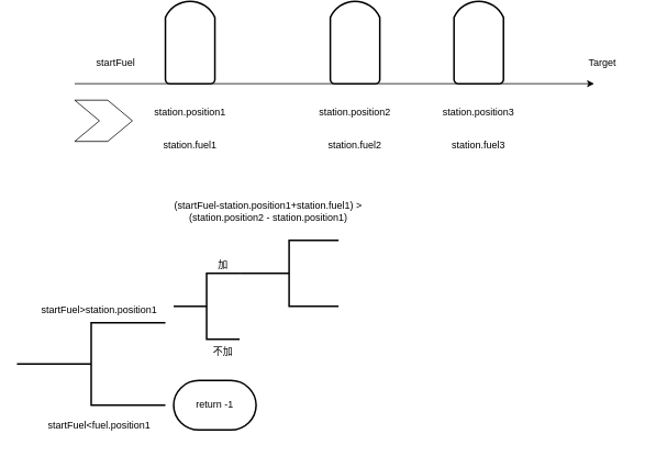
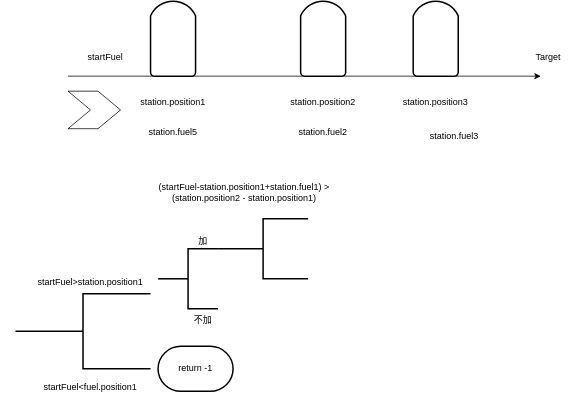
- <mxCell id="11" value="station.fuel1" style="text;strokeColor=none;align=center;fillColor=none;html=1;verticalAlign=middle;whiteSpace=wrap;rounded=0;" vertex="1" parent="1"><mxGeometry x="200" y="160" width="60" height="30" as="geometry" /></mxCell>
+ <mxCell id="11" value="station.fuel5" style="text;strokeColor=none;align=center;fillColor=none;html=1;verticalAlign=middle;whiteSpace=wrap;rounded=0;" vertex="1" parent="1"><mxGeometry x="200" y="160" width="60" height="30" as="geometry" /></mxCell>
- <mxCell id="13" value="station.fuel3" style="text;strokeColor=none;align=center;fillColor=none;html=1;verticalAlign=middle;whiteSpace=wrap;rounded=0;" vertex="1" parent="1"><mxGeometry x="550" y="160" width="60" height="30" as="geometry" /></mxCell>
+ <mxCell id="13" value="station.fuel3" style="text;strokeColor=none;align=center;fillColor=none;html=1;verticalAlign=middle;whiteSpace=wrap;rounded=0;" vertex="1" parent="1"><mxGeometry x="575" y="165" width="60" height="30" as="geometry" /></mxCell>
